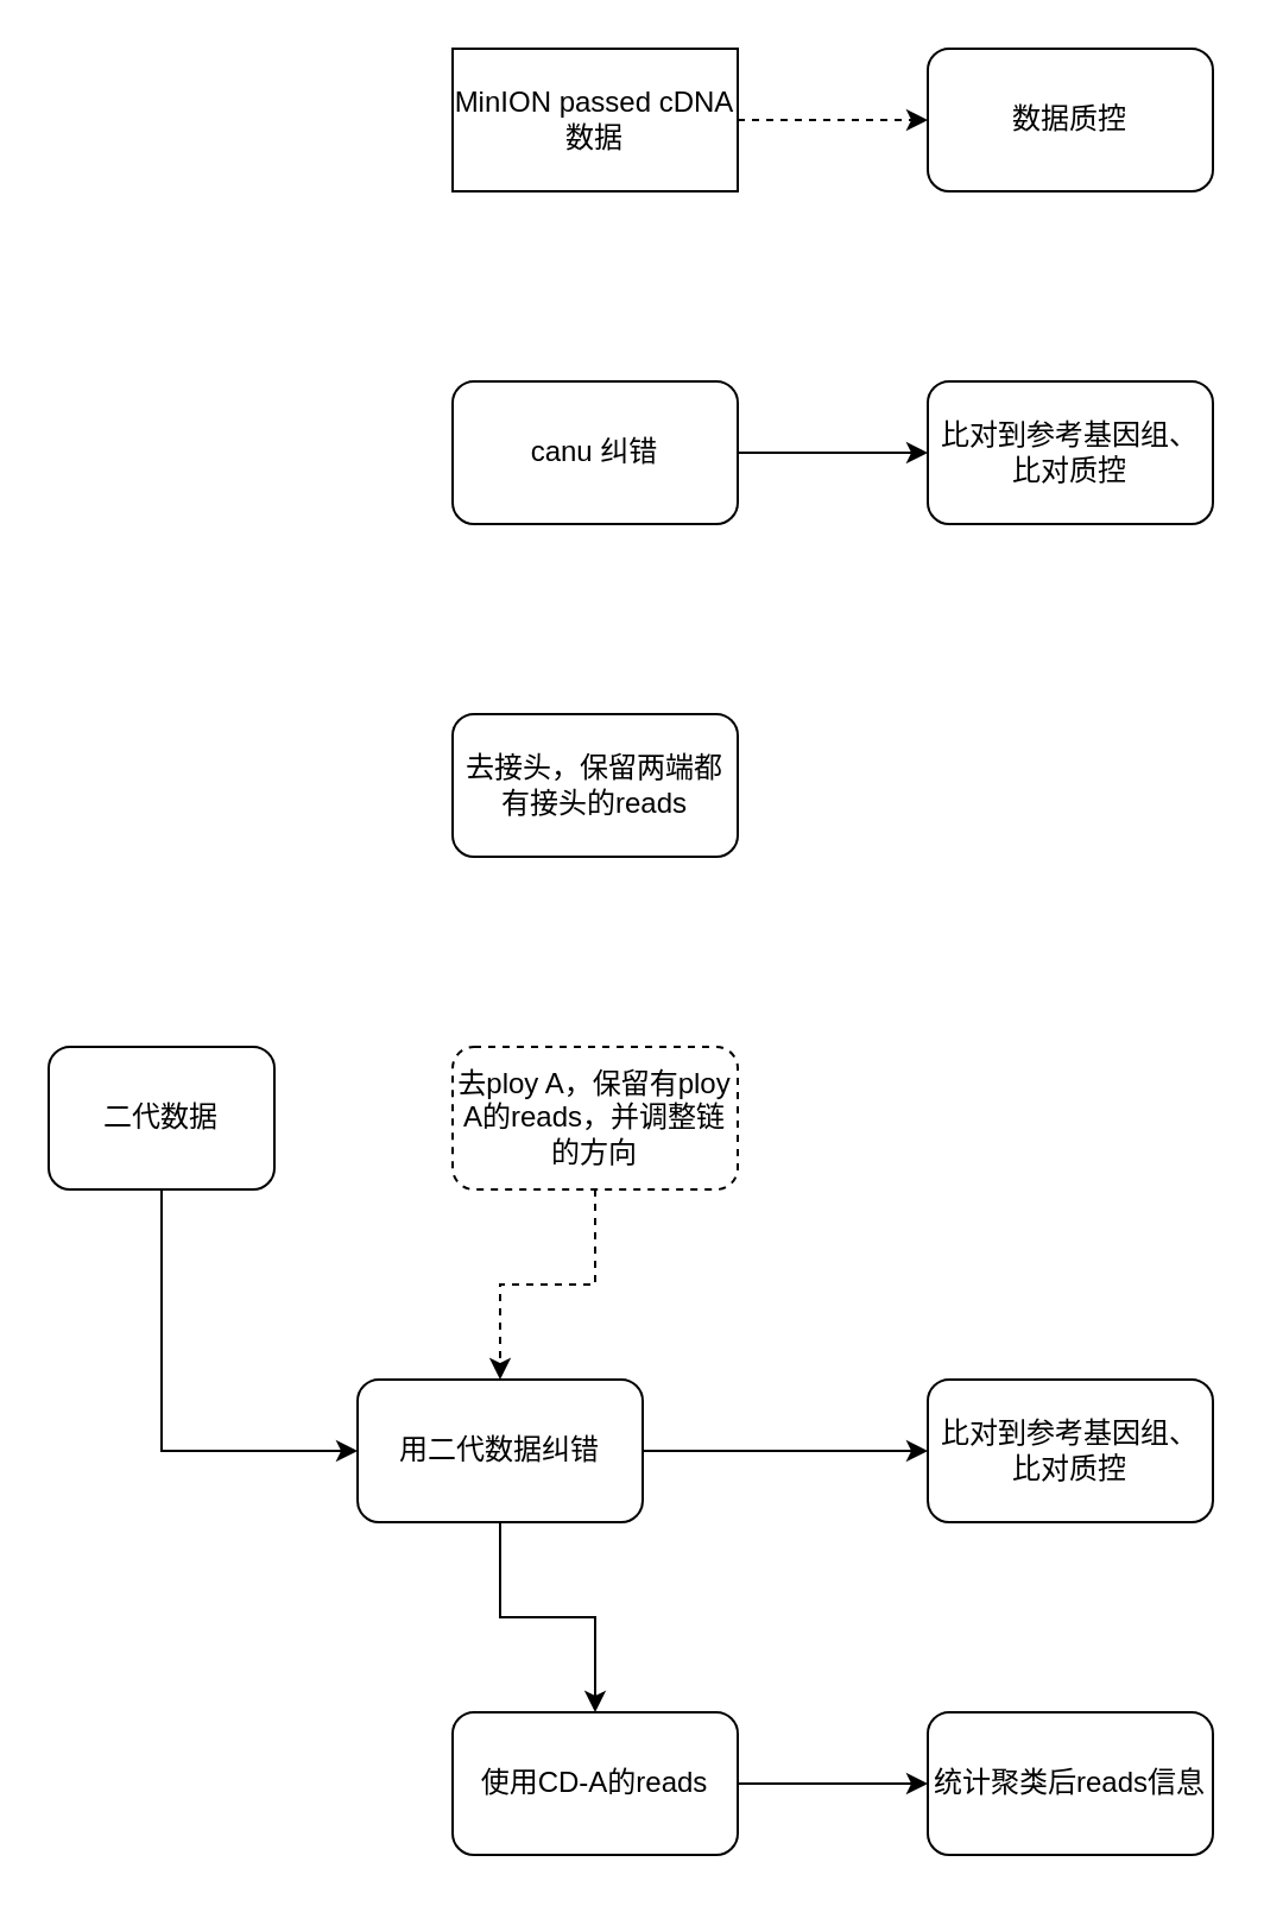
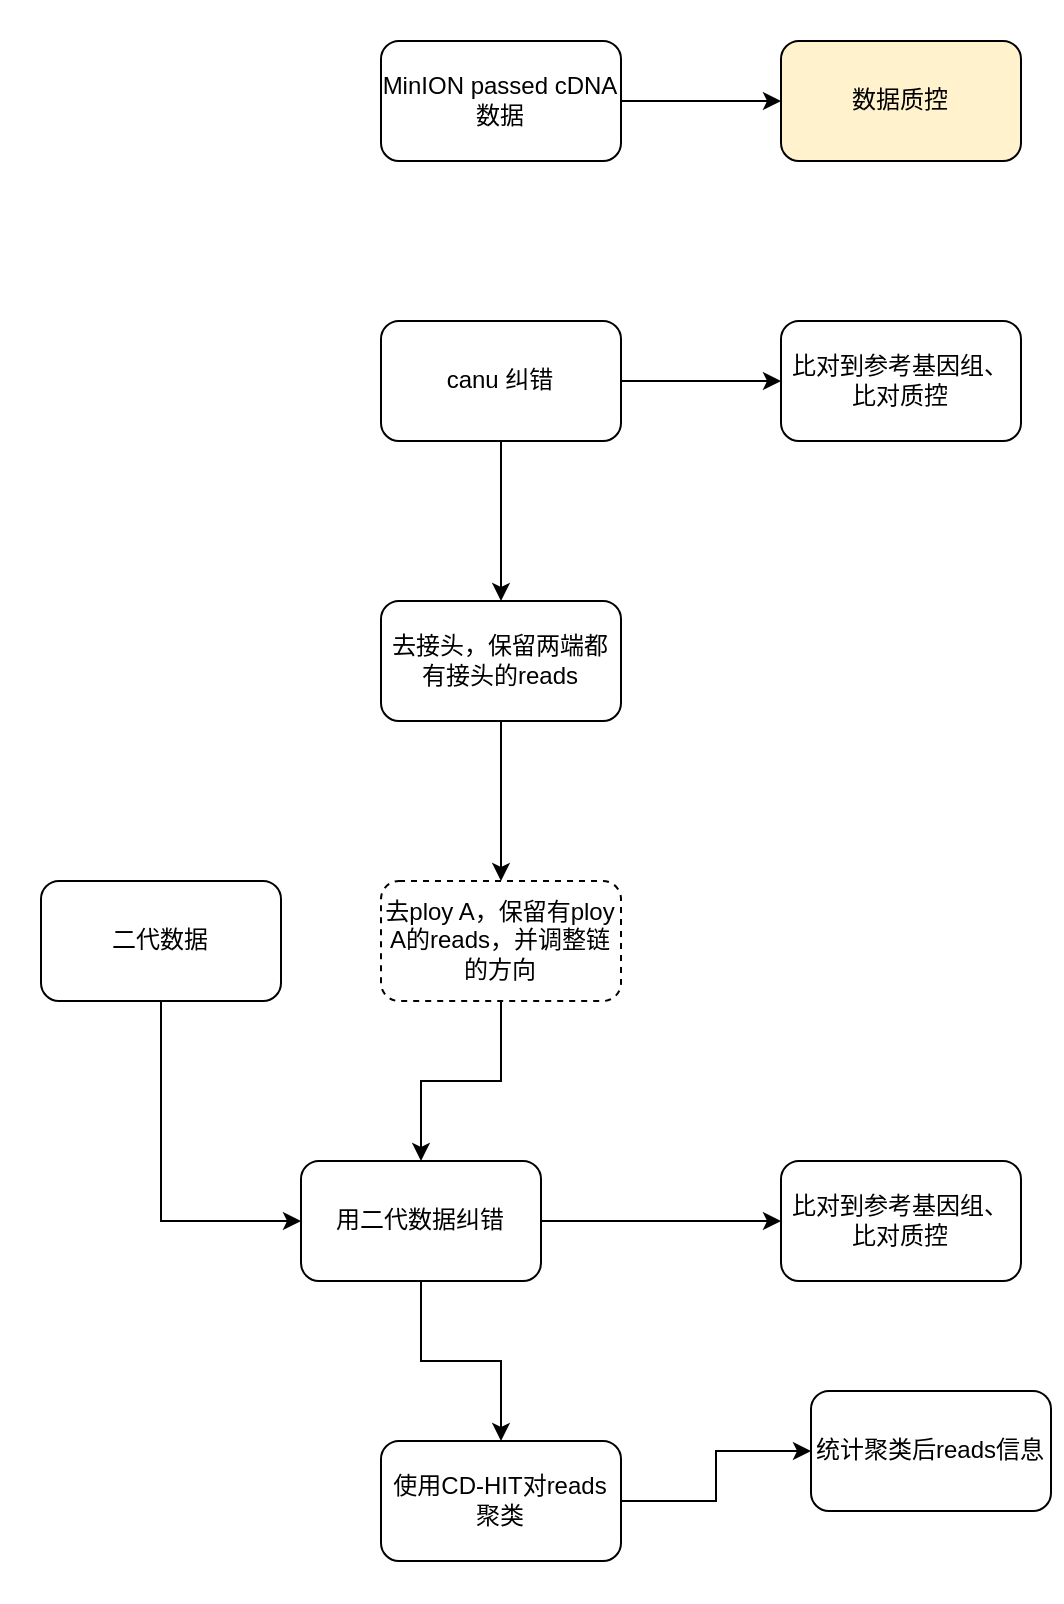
- <mxCell id="3" value="MinION passed cDNA数据&lt;br&gt;" style="whiteSpace=wrap;html=1;rounded=0;" vertex="1" parent="1"><mxGeometry x="190" y="20" width="120" height="60" as="geometry" /></mxCell>
+ <mxCell id="3" value="MinION passed cDNA数据&lt;br&gt;" style="rounded=1;whiteSpace=wrap;html=1;" vertex="1" parent="1"><mxGeometry x="190" y="20" width="120" height="60" as="geometry" /></mxCell>
- <mxCell id="2" style="edgeStyle=orthogonalEdgeStyle;rounded=0;orthogonalLoop=1;jettySize=auto;html=1;exitX=1;exitY=0.5;exitDx=0;exitDy=0;entryX=0;entryY=0.5;entryDx=0;entryDy=0;dashed=1;" edge="1" parent="1" source="3" target="21"><mxGeometry relative="1" as="geometry" /></mxCell>
+ <mxCell id="2" style="edgeStyle=orthogonalEdgeStyle;rounded=0;orthogonalLoop=1;jettySize=auto;html=1;exitX=1;exitY=0.5;exitDx=0;exitDy=0;entryX=0;entryY=0.5;entryDx=0;entryDy=0;" edge="1" parent="1" source="3" target="21"><mxGeometry relative="1" as="geometry" /></mxCell>
- <mxCell id="21" value="数据质控" style="rounded=1;whiteSpace=wrap;html=1;" vertex="1" parent="1"><mxGeometry x="390" y="20" width="120" height="60" as="geometry" /></mxCell>
+ <mxCell id="21" value="数据质控" style="rounded=1;whiteSpace=wrap;html=1;fillColor=#fff2cc;" vertex="1" parent="1"><mxGeometry x="390" y="20" width="120" height="60" as="geometry" /></mxCell>
+ <mxCell id="5" value="" style="edgeStyle=orthogonalEdgeStyle;rounded=0;orthogonalLoop=1;jettySize=auto;html=1;" edge="1" parent="1" source="6" target="8"><mxGeometry relative="1" as="geometry" /></mxCell>
+ <mxCell id="7" value="" style="edgeStyle=orthogonalEdgeStyle;rounded=0;orthogonalLoop=1;jettySize=auto;html=1;" edge="1" parent="1" source="8" target="10"><mxGeometry relative="1" as="geometry" /></mxCell>
- <mxCell id="20" value="二代数据" style="rounded=1;whiteSpace=wrap;html=1;" vertex="1" parent="1"><mxGeometry x="20" y="440" width="95" height="60" as="geometry" /></mxCell>
+ <mxCell id="20" value="二代数据" style="rounded=1;whiteSpace=wrap;html=1;" vertex="1" parent="1"><mxGeometry x="20" y="440" width="120" height="60" as="geometry" /></mxCell>
- <mxCell id="9" value="" style="edgeStyle=orthogonalEdgeStyle;rounded=0;orthogonalLoop=1;jettySize=auto;html=1;dashed=1;" edge="1" parent="1" source="10" target="13"><mxGeometry relative="1" as="geometry" /></mxCell>
+ <mxCell id="9" value="" style="edgeStyle=orthogonalEdgeStyle;rounded=0;orthogonalLoop=1;jettySize=auto;html=1;" edge="1" parent="1" source="10" target="13"><mxGeometry relative="1" as="geometry" /></mxCell>
- <mxCell id="15" value="使用CD-A的reads" style="rounded=1;whiteSpace=wrap;html=1;" vertex="1" parent="1"><mxGeometry x="190" y="720" width="120" height="60" as="geometry" /></mxCell>
+ <mxCell id="15" value="使用CD-HIT对reads聚类" style="rounded=1;whiteSpace=wrap;html=1;" vertex="1" parent="1"><mxGeometry x="190" y="720" width="120" height="60" as="geometry" /></mxCell>
- <mxCell id="16" value="统计聚类后reads信息" style="rounded=1;whiteSpace=wrap;html=1;" vertex="1" parent="1"><mxGeometry x="390" y="720" width="120" height="60" as="geometry" /></mxCell>
+ <mxCell id="16" value="统计聚类后reads信息" style="rounded=1;whiteSpace=wrap;html=1;" vertex="1" parent="1"><mxGeometry x="405" y="695" width="120" height="60" as="geometry" /></mxCell>
